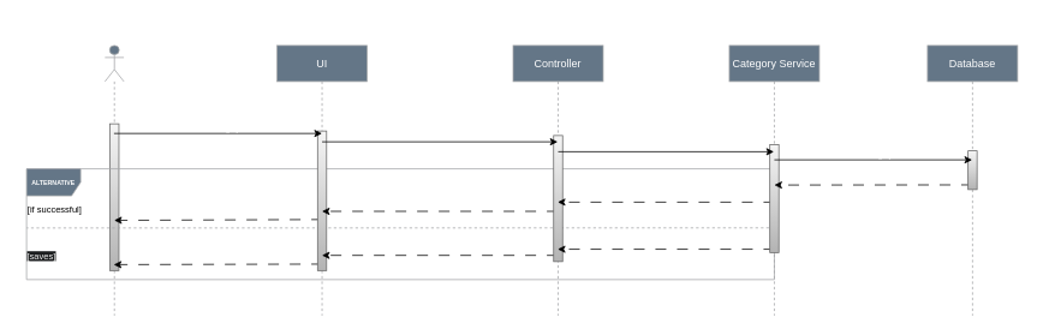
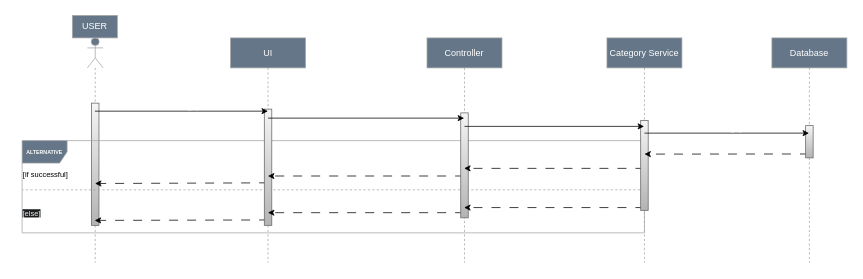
+ <mxCell id="9" value="USER" style="text;html=1;align=center;verticalAlign=middle;whiteSpace=wrap;rounded=0;fillColor=#647687;fontColor=#ffffff;strokeColor=#a4a6a8;" parent="2" vertex="1"><mxGeometry x="76" width="60" height="30" as="geometry" /></mxCell>
- <mxCell id="17" value="&lt;span style=&quot;color: rgb(240, 240, 240); font-family: Helvetica; font-size: 10px; font-style: normal; font-variant-ligatures: normal; font-variant-caps: normal; font-weight: 400; letter-spacing: normal; orphans: 2; text-align: center; text-indent: 0px; text-transform: none; widows: 2; word-spacing: 0px; -webkit-text-stroke-width: 0px; background-color: rgb(27, 29, 30); text-decoration-thickness: initial; text-decoration-style: initial; text-decoration-color: initial; float: none; display: inline !important;&quot;&gt;[saves]&lt;/span&gt;" style="text;whiteSpace=wrap;html=1;" parent="2" vertex="1"><mxGeometry x="8" y="250" width="35" height="40" as="geometry" /></mxCell>
+ <mxCell id="17" value="&lt;span style=&quot;color: rgb(240, 240, 240); font-family: Helvetica; font-size: 10px; font-style: normal; font-variant-ligatures: normal; font-variant-caps: normal; font-weight: 400; letter-spacing: normal; orphans: 2; text-align: center; text-indent: 0px; text-transform: none; widows: 2; word-spacing: 0px; -webkit-text-stroke-width: 0px; background-color: rgb(27, 29, 30); text-decoration-thickness: initial; text-decoration-style: initial; text-decoration-color: initial; float: none; display: inline !important;&quot;&gt;[else]&lt;/span&gt;" style="text;whiteSpace=wrap;html=1;" parent="2" vertex="1"><mxGeometry x="8" y="250" width="35" height="40" as="geometry" /></mxCell>
